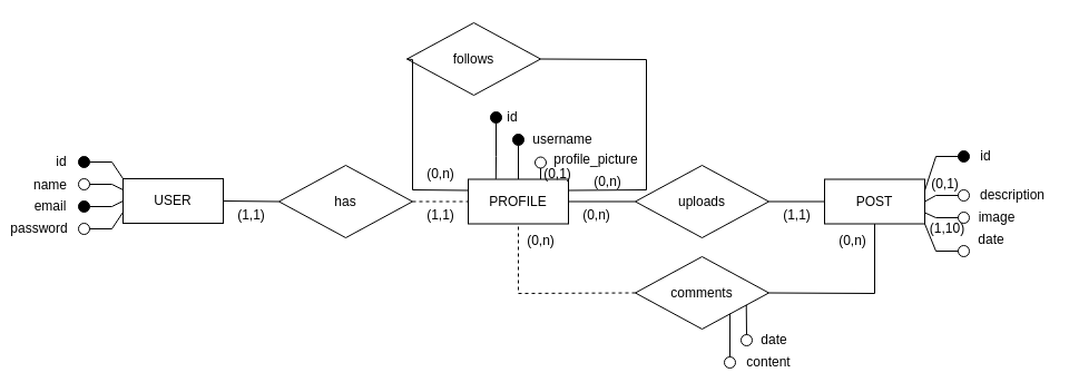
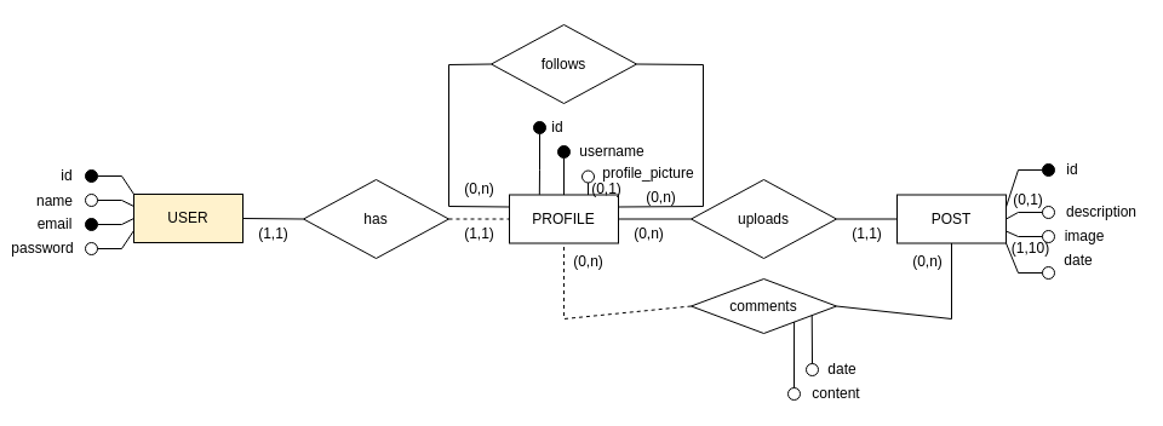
- <mxCell id="37" value="follows" style="shape=rhombus;perimeter=rhombusPerimeter;whiteSpace=wrap;html=1;align=center;fillColor=none;gradientColor=none;" parent="1" vertex="1"><mxGeometry x="365" y="20" width="120" height="65" as="geometry" /></mxCell>
+ <mxCell id="37" value="follows" style="shape=rhombus;perimeter=rhombusPerimeter;whiteSpace=wrap;html=1;align=center;fillColor=none;gradientColor=none;" parent="1" vertex="1"><mxGeometry x="405" y="20" width="120" height="65" as="geometry" /></mxCell>
- <mxCell id="2" value="USER" style="rounded=0;whiteSpace=wrap;html=1;" parent="1" vertex="1"><mxGeometry x="110" y="160" width="90" height="40" as="geometry" /></mxCell>
+ <mxCell id="2" value="USER" style="rounded=0;whiteSpace=wrap;html=1;fillColor=#fff2cc;" parent="1" vertex="1"><mxGeometry x="110" y="160" width="90" height="40" as="geometry" /></mxCell>
- <mxCell id="41" value="comments" style="shape=rhombus;perimeter=rhombusPerimeter;whiteSpace=wrap;html=1;align=center;fillColor=none;gradientColor=none;" parent="1" vertex="1"><mxGeometry x="570" y="230" width="120" height="65" as="geometry" /></mxCell>
+ <mxCell id="41" value="comments" style="shape=rhombus;perimeter=rhombusPerimeter;whiteSpace=wrap;html=1;align=center;fillColor=none;gradientColor=none;" parent="1" vertex="1"><mxGeometry x="570" y="230" width="120" height="45" as="geometry" /></mxCell>
